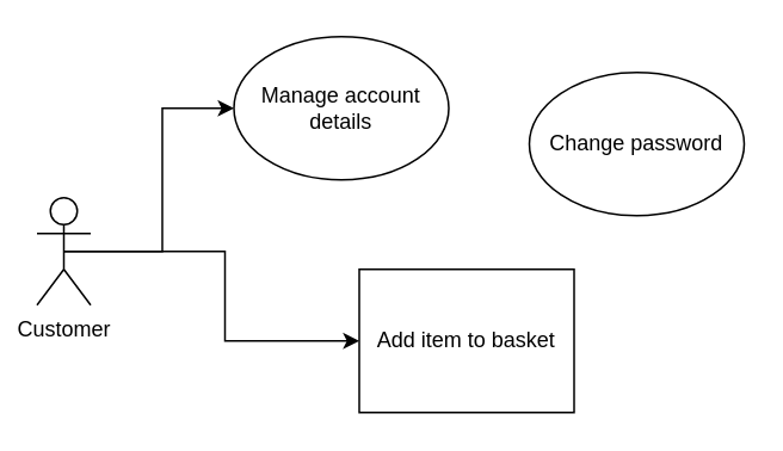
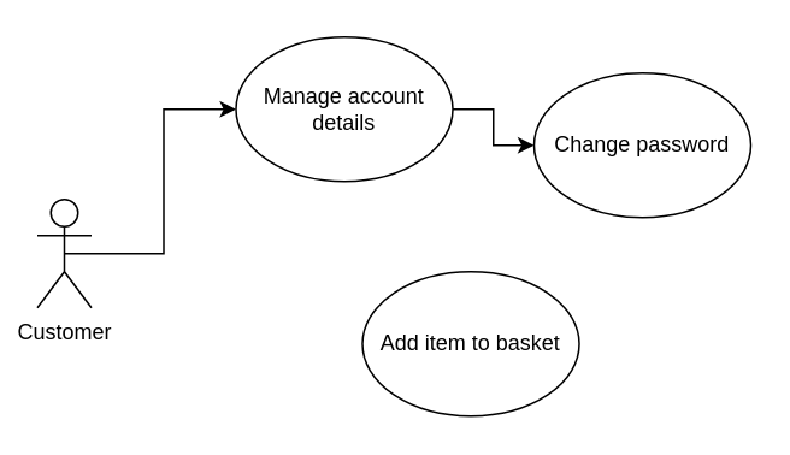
+ <mxCell id="5" style="edgeStyle=orthogonalEdgeStyle;rounded=0;orthogonalLoop=1;jettySize=auto;html=1;exitX=1;exitY=0.5;exitDx=0;exitDy=0;entryX=0;entryY=0.5;entryDx=0;entryDy=0;" edge="1" parent="1" source="6" target="8"><mxGeometry relative="1" as="geometry" /></mxCell>
- <mxCell id="3" style="edgeStyle=orthogonalEdgeStyle;rounded=0;orthogonalLoop=1;jettySize=auto;html=1;exitX=0.5;exitY=0.5;exitDx=0;exitDy=0;exitPerimeter=0;entryX=0;entryY=0.5;entryDx=0;entryDy=0;" edge="1" parent="1" source="4" target="7"><mxGeometry relative="1" as="geometry" /></mxCell>
- <mxCell id="7" value="Add item to basket" style="whiteSpace=wrap;html=1;rounded=0;" vertex="1" parent="1"><mxGeometry x="200" y="150" width="120" height="80" as="geometry" /></mxCell>
+ <mxCell id="7" value="Add item to basket" style="ellipse;whiteSpace=wrap;html=1;" vertex="1" parent="1"><mxGeometry x="200" y="150" width="120" height="80" as="geometry" /></mxCell>
